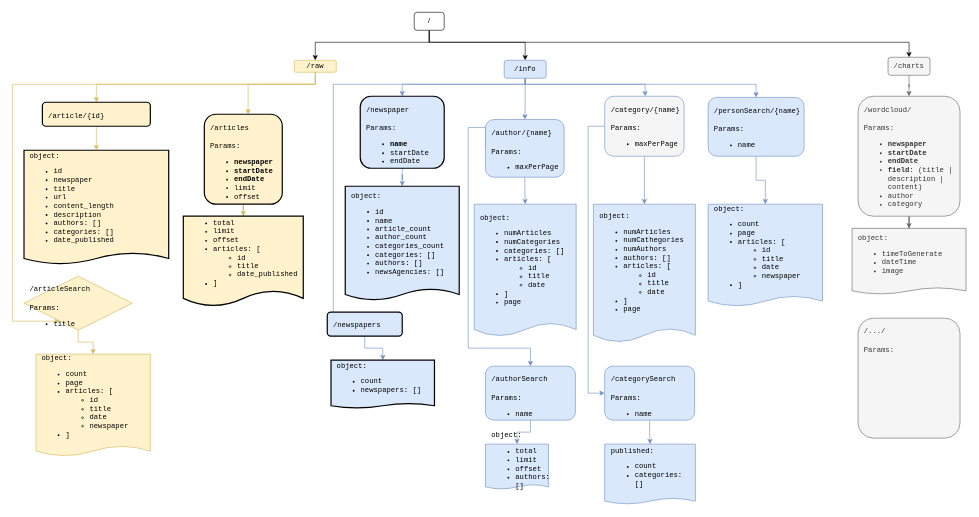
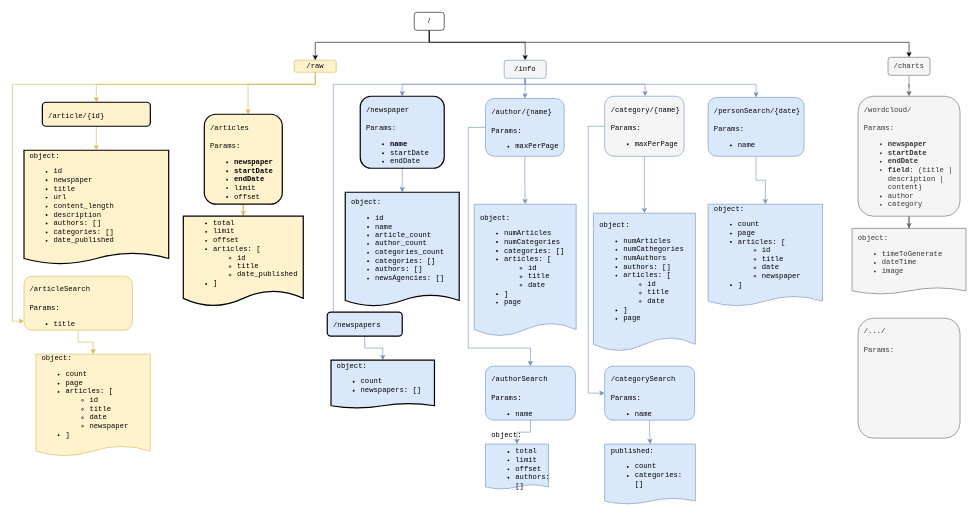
- <mxCell id="20" value="/info" style="rounded=1;whiteSpace=wrap;fontFamily=Courier New;fillColor=#dae8fc;strokeColor=#6c8ebf;" parent="1" vertex="1"><mxGeometry x="840" y="100" width="70" height="30" as="geometry" /></mxCell>
+ <mxCell id="20" value="/info" style="rounded=1;whiteSpace=wrap;fontFamily=Courier New;fillColor=#f5f5f5;strokeColor=#6c8ebf;" parent="1" vertex="1"><mxGeometry x="840" y="100" width="70" height="30" as="geometry" /></mxCell>
- <mxCell id="34" value="&lt;font face=&quot;Courier New&quot;&gt;/personSearch/{name}&lt;br&gt;&lt;br&gt;Params:&lt;br&gt;&lt;ul&gt;&lt;li&gt;name&lt;/li&gt;&lt;/ul&gt;&lt;/font&gt;" style="rounded=1;whiteSpace=wrap;html=1;align=left;horizontal=1;verticalAlign=top;spacing=10;fillColor=#dae8fc;strokeColor=#6c8ebf;" parent="1" vertex="1"><mxGeometry x="1180" y="161.88" width="160" height="98.12" as="geometry" /></mxCell>
+ <mxCell id="34" value="&lt;font face=&quot;Courier New&quot;&gt;/personSearch/{date}&lt;br&gt;&lt;br&gt;Params:&lt;br&gt;&lt;ul&gt;&lt;li&gt;name&lt;/li&gt;&lt;/ul&gt;&lt;/font&gt;" style="rounded=1;whiteSpace=wrap;html=1;align=left;horizontal=1;verticalAlign=top;spacing=10;fillColor=#dae8fc;strokeColor=#6c8ebf;" parent="1" vertex="1"><mxGeometry x="1180" y="161.88" width="160" height="98.12" as="geometry" /></mxCell>
- <mxCell id="27" value="&lt;font face=&quot;Courier New&quot;&gt;/author/{name}&lt;br&gt;&lt;br&gt;Params:&lt;br&gt;&lt;ul&gt;&lt;li&gt;&lt;font face=&quot;Courier New&quot;&gt;maxPerPage&lt;/font&gt;&lt;/li&gt;&lt;/ul&gt;&lt;/font&gt;" style="rounded=1;whiteSpace=wrap;html=1;align=left;horizontal=1;verticalAlign=top;spacing=10;fillColor=#dae8fc;strokeColor=#6c8ebf;" parent="1" vertex="1"><mxGeometry x="808.75" y="198.75" width="131.25" height="96.25" as="geometry" /></mxCell>
+ <mxCell id="27" value="&lt;font face=&quot;Courier New&quot;&gt;/author/{name}&lt;br&gt;&lt;br&gt;Params:&lt;br&gt;&lt;ul&gt;&lt;li&gt;&lt;font face=&quot;Courier New&quot;&gt;maxPerPage&lt;/font&gt;&lt;/li&gt;&lt;/ul&gt;&lt;/font&gt;" style="rounded=1;whiteSpace=wrap;html=1;align=left;horizontal=1;verticalAlign=top;spacing=10;fillColor=#dae8fc;strokeColor=#6c8ebf;" parent="1" vertex="1"><mxGeometry x="808.75" y="163.75" width="131.25" height="96.25" as="geometry" /></mxCell>
- <mxCell id="24" value="object:&lt;br&gt;&lt;ul&gt;&lt;li&gt;id&lt;/li&gt;&lt;li&gt;name&lt;/li&gt;&lt;li&gt;article_count&lt;/li&gt;&lt;li&gt;author_count&lt;/li&gt;&lt;li&gt;categories_count&lt;/li&gt;&lt;li&gt;categories: []&lt;/li&gt;&lt;li&gt;authors: []&lt;/li&gt;&lt;li&gt;newsAgencies: []&lt;/li&gt;&lt;/ul&gt;" style="shape=document;whiteSpace=wrap;html=1;boundedLbl=1;align=left;spacing=10;fontFamily=Courier New;size=0.1;fillColor=#dae8fc;strokeColor=default;strokeWidth=2;" parent="1" vertex="1"><mxGeometry x="575" y="310" width="190" height="190" as="geometry" /></mxCell>
+ <mxCell id="24" value="object:&lt;br&gt;&lt;ul&gt;&lt;li&gt;id&lt;/li&gt;&lt;li&gt;name&lt;/li&gt;&lt;li&gt;article_count&lt;/li&gt;&lt;li&gt;author_count&lt;/li&gt;&lt;li&gt;categories_count&lt;/li&gt;&lt;li&gt;categories: []&lt;/li&gt;&lt;li&gt;authors: []&lt;/li&gt;&lt;li&gt;newsAgencies: []&lt;/li&gt;&lt;/ul&gt;" style="shape=document;whiteSpace=wrap;html=1;boundedLbl=1;align=left;spacing=10;fontFamily=Courier New;size=0.1;fillColor=#dae8fc;strokeColor=default;strokeWidth=2;" parent="1" vertex="1"><mxGeometry x="575" y="320" width="190" height="190" as="geometry" /></mxCell>
- <mxCell id="32" value="object:&lt;br&gt;&lt;ul&gt;&lt;li&gt;numArticles&lt;/li&gt;&lt;li&gt;numCathegories&lt;/li&gt;&lt;li&gt;numAuthors&lt;/li&gt;&lt;li&gt;&lt;span style=&quot;background-color: initial;&quot;&gt;authors: []&lt;/span&gt;&lt;br&gt;&lt;/li&gt;&lt;li&gt;&lt;span style=&quot;background-color: initial;&quot;&gt;articles: [&lt;/span&gt;&lt;/li&gt;&lt;ul&gt;&lt;li&gt;&lt;span style=&quot;background-color: initial;&quot;&gt;id&lt;/span&gt;&lt;/li&gt;&lt;li&gt;&lt;span style=&quot;background-color: initial;&quot;&gt;title&lt;/span&gt;&lt;/li&gt;&lt;li&gt;&lt;span style=&quot;background-color: initial;&quot;&gt;date&lt;/span&gt;&lt;/li&gt;&lt;/ul&gt;&lt;li&gt;&lt;span style=&quot;background-color: initial;&quot;&gt;]&lt;/span&gt;&lt;/li&gt;&lt;li&gt;&lt;span style=&quot;background-color: initial;&quot;&gt;page&lt;/span&gt;&lt;/li&gt;&lt;/ul&gt;" style="shape=document;whiteSpace=wrap;html=1;boundedLbl=1;align=left;spacing=10;fontFamily=Courier New;size=0.1;fillColor=#dae8fc;strokeColor=#6c8ebf;" parent="1" vertex="1"><mxGeometry x="988.75" y="340" width="170" height="230" as="geometry" /></mxCell>
+ <mxCell id="32" value="object:&lt;br&gt;&lt;ul&gt;&lt;li&gt;numArticles&lt;/li&gt;&lt;li&gt;numCathegories&lt;/li&gt;&lt;li&gt;numAuthors&lt;/li&gt;&lt;li&gt;&lt;span style=&quot;background-color: initial;&quot;&gt;authors: []&lt;/span&gt;&lt;br&gt;&lt;/li&gt;&lt;li&gt;&lt;span style=&quot;background-color: initial;&quot;&gt;articles: [&lt;/span&gt;&lt;/li&gt;&lt;ul&gt;&lt;li&gt;&lt;span style=&quot;background-color: initial;&quot;&gt;id&lt;/span&gt;&lt;/li&gt;&lt;li&gt;&lt;span style=&quot;background-color: initial;&quot;&gt;title&lt;/span&gt;&lt;/li&gt;&lt;li&gt;&lt;span style=&quot;background-color: initial;&quot;&gt;date&lt;/span&gt;&lt;/li&gt;&lt;/ul&gt;&lt;li&gt;&lt;span style=&quot;background-color: initial;&quot;&gt;]&lt;/span&gt;&lt;/li&gt;&lt;li&gt;&lt;span style=&quot;background-color: initial;&quot;&gt;page&lt;/span&gt;&lt;/li&gt;&lt;/ul&gt;" style="shape=document;whiteSpace=wrap;html=1;boundedLbl=1;align=left;spacing=10;fontFamily=Courier New;size=0.1;fillColor=#dae8fc;strokeColor=#6c8ebf;" parent="1" vertex="1"><mxGeometry x="988.75" y="355" width="170" height="230" as="geometry" /></mxCell>
- <mxCell id="36" value="&lt;font face=&quot;Courier New&quot;&gt;/articleSearch&lt;br&gt;&lt;br&gt;Params:&lt;br&gt;&lt;ul&gt;&lt;li&gt;&lt;font face=&quot;Courier New&quot;&gt;title&lt;/font&gt;&lt;/li&gt;&lt;/ul&gt;&lt;/font&gt;" style="rhombus;whiteSpace=wrap;html=1;align=left;horizontal=1;verticalAlign=top;spacing=10;fillColor=#fff2cc;strokeColor=#d6b656;" parent="1" vertex="1"><mxGeometry x="39.38" y="460" width="180.62" height="90" as="geometry" /></mxCell>
+ <mxCell id="36" value="&lt;font face=&quot;Courier New&quot;&gt;/articleSearch&lt;br&gt;&lt;br&gt;Params:&lt;br&gt;&lt;ul&gt;&lt;li&gt;&lt;font face=&quot;Courier New&quot;&gt;title&lt;/font&gt;&lt;/li&gt;&lt;/ul&gt;&lt;/font&gt;" style="rounded=1;whiteSpace=wrap;html=1;align=left;horizontal=1;verticalAlign=top;spacing=10;fillColor=#fff2cc;strokeColor=#d6b656;" parent="1" vertex="1"><mxGeometry x="39.38" y="460" width="180.62" height="90" as="geometry" /></mxCell>
